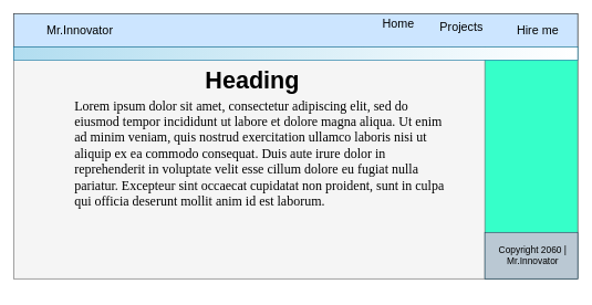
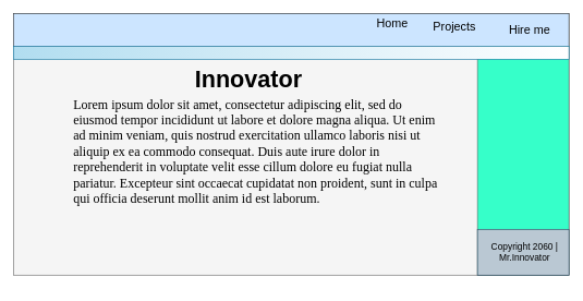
- <mxCell id="5" value="Mr.Innovator" style="text;html=1;strokeColor=none;fillColor=none;align=center;verticalAlign=middle;whiteSpace=wrap;rounded=0;fontSize=18;" parent="1" vertex="1"><mxGeometry x="60" y="35" width="120" height="20" as="geometry" /></mxCell>
- <mxCell id="10" value="&lt;h1 style=&quot;text-align: justify&quot;&gt;Heading&lt;/h1&gt;" style="text;html=1;strokeColor=none;fillColor=none;spacing=5;spacingTop=-20;whiteSpace=wrap;overflow=hidden;rounded=0;fontSize=18;align=center;verticalAlign=middle;" parent="1" vertex="1"><mxGeometry x="100" y="90" width="560" height="60" as="geometry" /></mxCell>
+ <mxCell id="10" value="&lt;h1 style=&quot;text-align: justify&quot;&gt;Innovator&lt;/h1&gt;" style="text;html=1;strokeColor=none;fillColor=none;spacing=5;spacingTop=-20;whiteSpace=wrap;overflow=hidden;rounded=0;fontSize=18;align=center;verticalAlign=middle;" parent="1" vertex="1"><mxGeometry x="100" y="90" width="560" height="60" as="geometry" /></mxCell>
